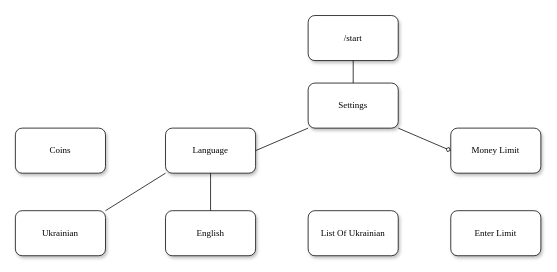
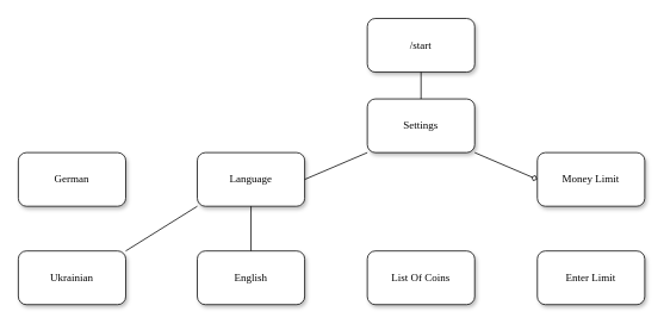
- <mxCell id="15" value="Coins" style="whiteSpace=wrap;html=1;rounded=1;shadow=1;labelBackgroundColor=none;strokeWidth=1;fontFamily=Verdana;fontSize=12;align=center;" vertex="1" parent="1"><mxGeometry x="20" y="170" width="120" height="60" as="geometry" /></mxCell>
+ <mxCell id="15" value="German" style="whiteSpace=wrap;html=1;rounded=1;shadow=1;labelBackgroundColor=none;strokeWidth=1;fontFamily=Verdana;fontSize=12;align=center;" vertex="1" parent="1"><mxGeometry x="20" y="170" width="120" height="60" as="geometry" /></mxCell>
- <mxCell id="6" value="List Of Ukrainian" style="whiteSpace=wrap;html=1;rounded=1;shadow=1;labelBackgroundColor=none;strokeWidth=1;fontFamily=Verdana;fontSize=12;align=center;" parent="1" vertex="1"><mxGeometry x="410" y="280" width="120" height="60" as="geometry" /></mxCell>
+ <mxCell id="6" value="List Of Coins" style="whiteSpace=wrap;html=1;rounded=1;shadow=1;labelBackgroundColor=none;strokeWidth=1;fontFamily=Verdana;fontSize=12;align=center;" parent="1" vertex="1"><mxGeometry x="410" y="280" width="120" height="60" as="geometry" /></mxCell>
